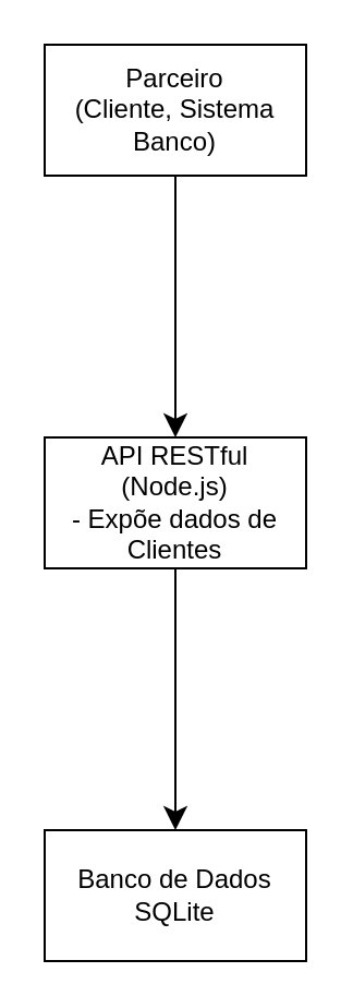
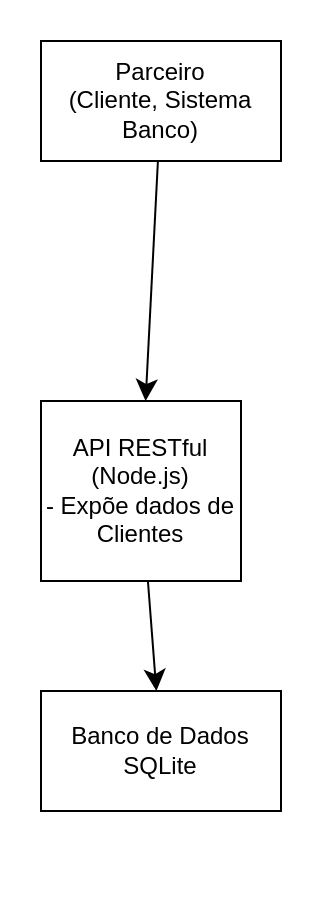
- <mxCell id="5" value="API RESTful (Node.js)&lt;div&gt;- Expõe dados de Clientes&lt;/div&gt;" style="whiteSpace=wrap;html=1;rounded=0;" vertex="1" parent="1"><mxGeometry x="20" y="200" width="120" height="60" as="geometry" /></mxCell>
+ <mxCell id="5" value="API RESTful (Node.js)&lt;div&gt;- Expõe dados de Clientes&lt;/div&gt;" style="whiteSpace=wrap;html=1;rounded=0;" vertex="1" parent="1"><mxGeometry x="20" y="200" width="100" height="90" as="geometry" /></mxCell>
- <mxCell id="6" value="Banco de Dados SQLite" style="whiteSpace=wrap;html=1;rounded=0;" vertex="1" parent="1"><mxGeometry x="20" y="380" width="120" height="60" as="geometry" /></mxCell>
+ <mxCell id="6" value="Banco de Dados SQLite" style="whiteSpace=wrap;html=1;rounded=0;" vertex="1" parent="1"><mxGeometry x="20" y="345" width="120" height="60" as="geometry" /></mxCell>
